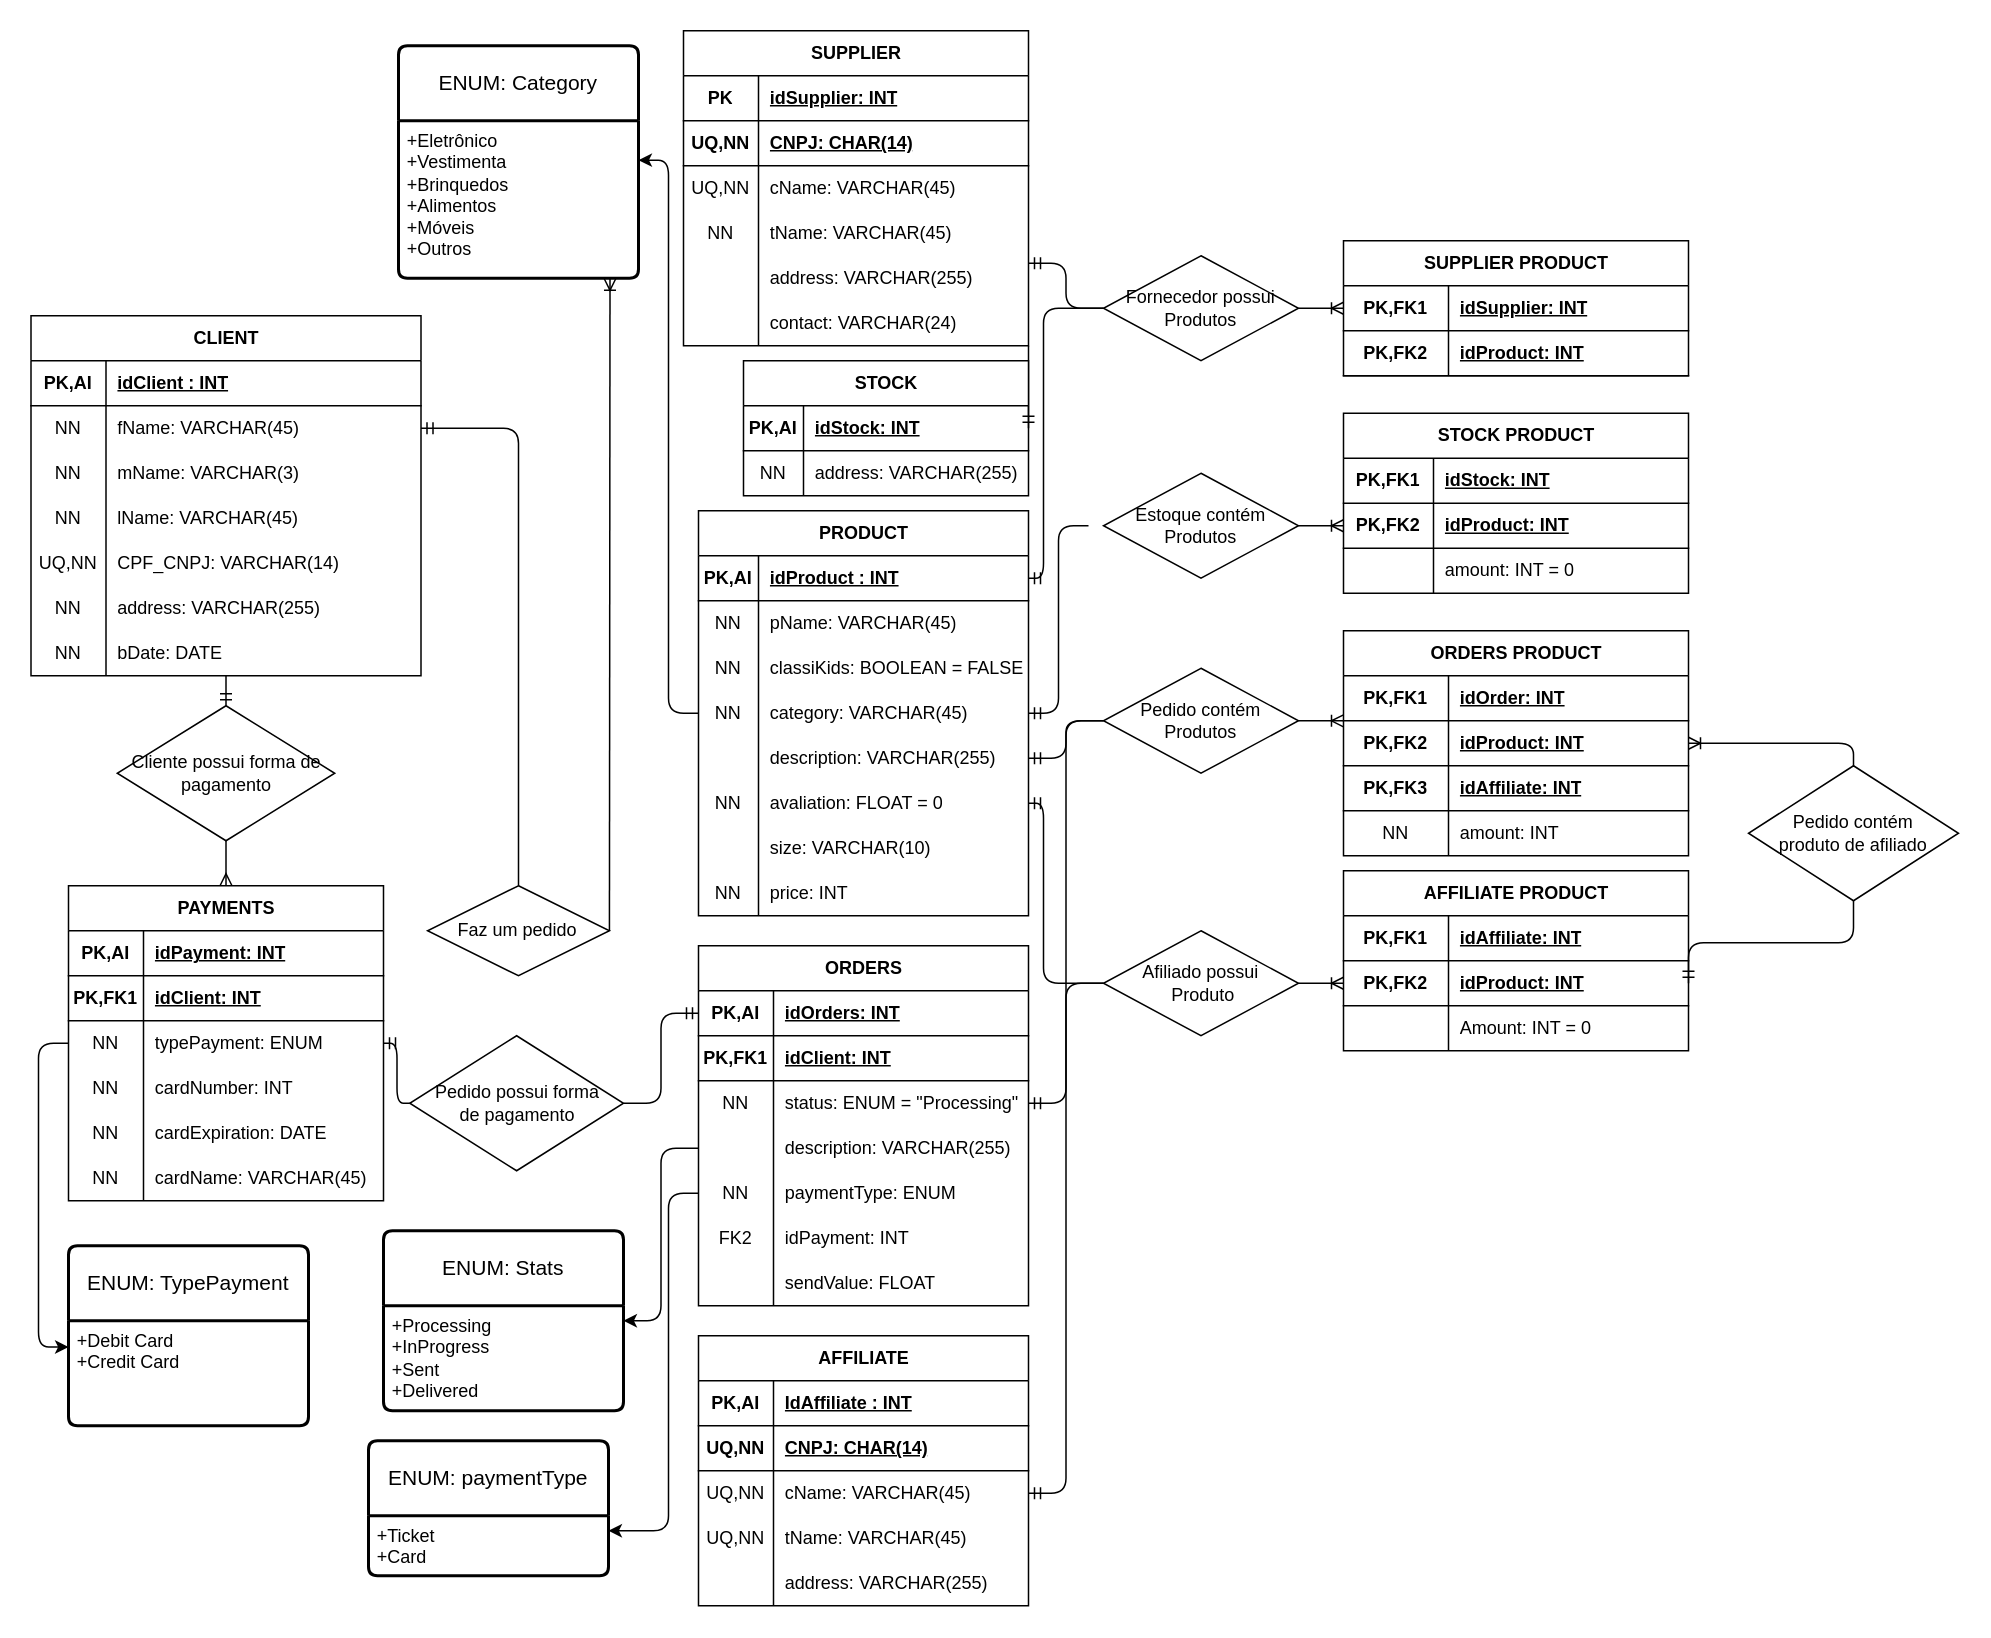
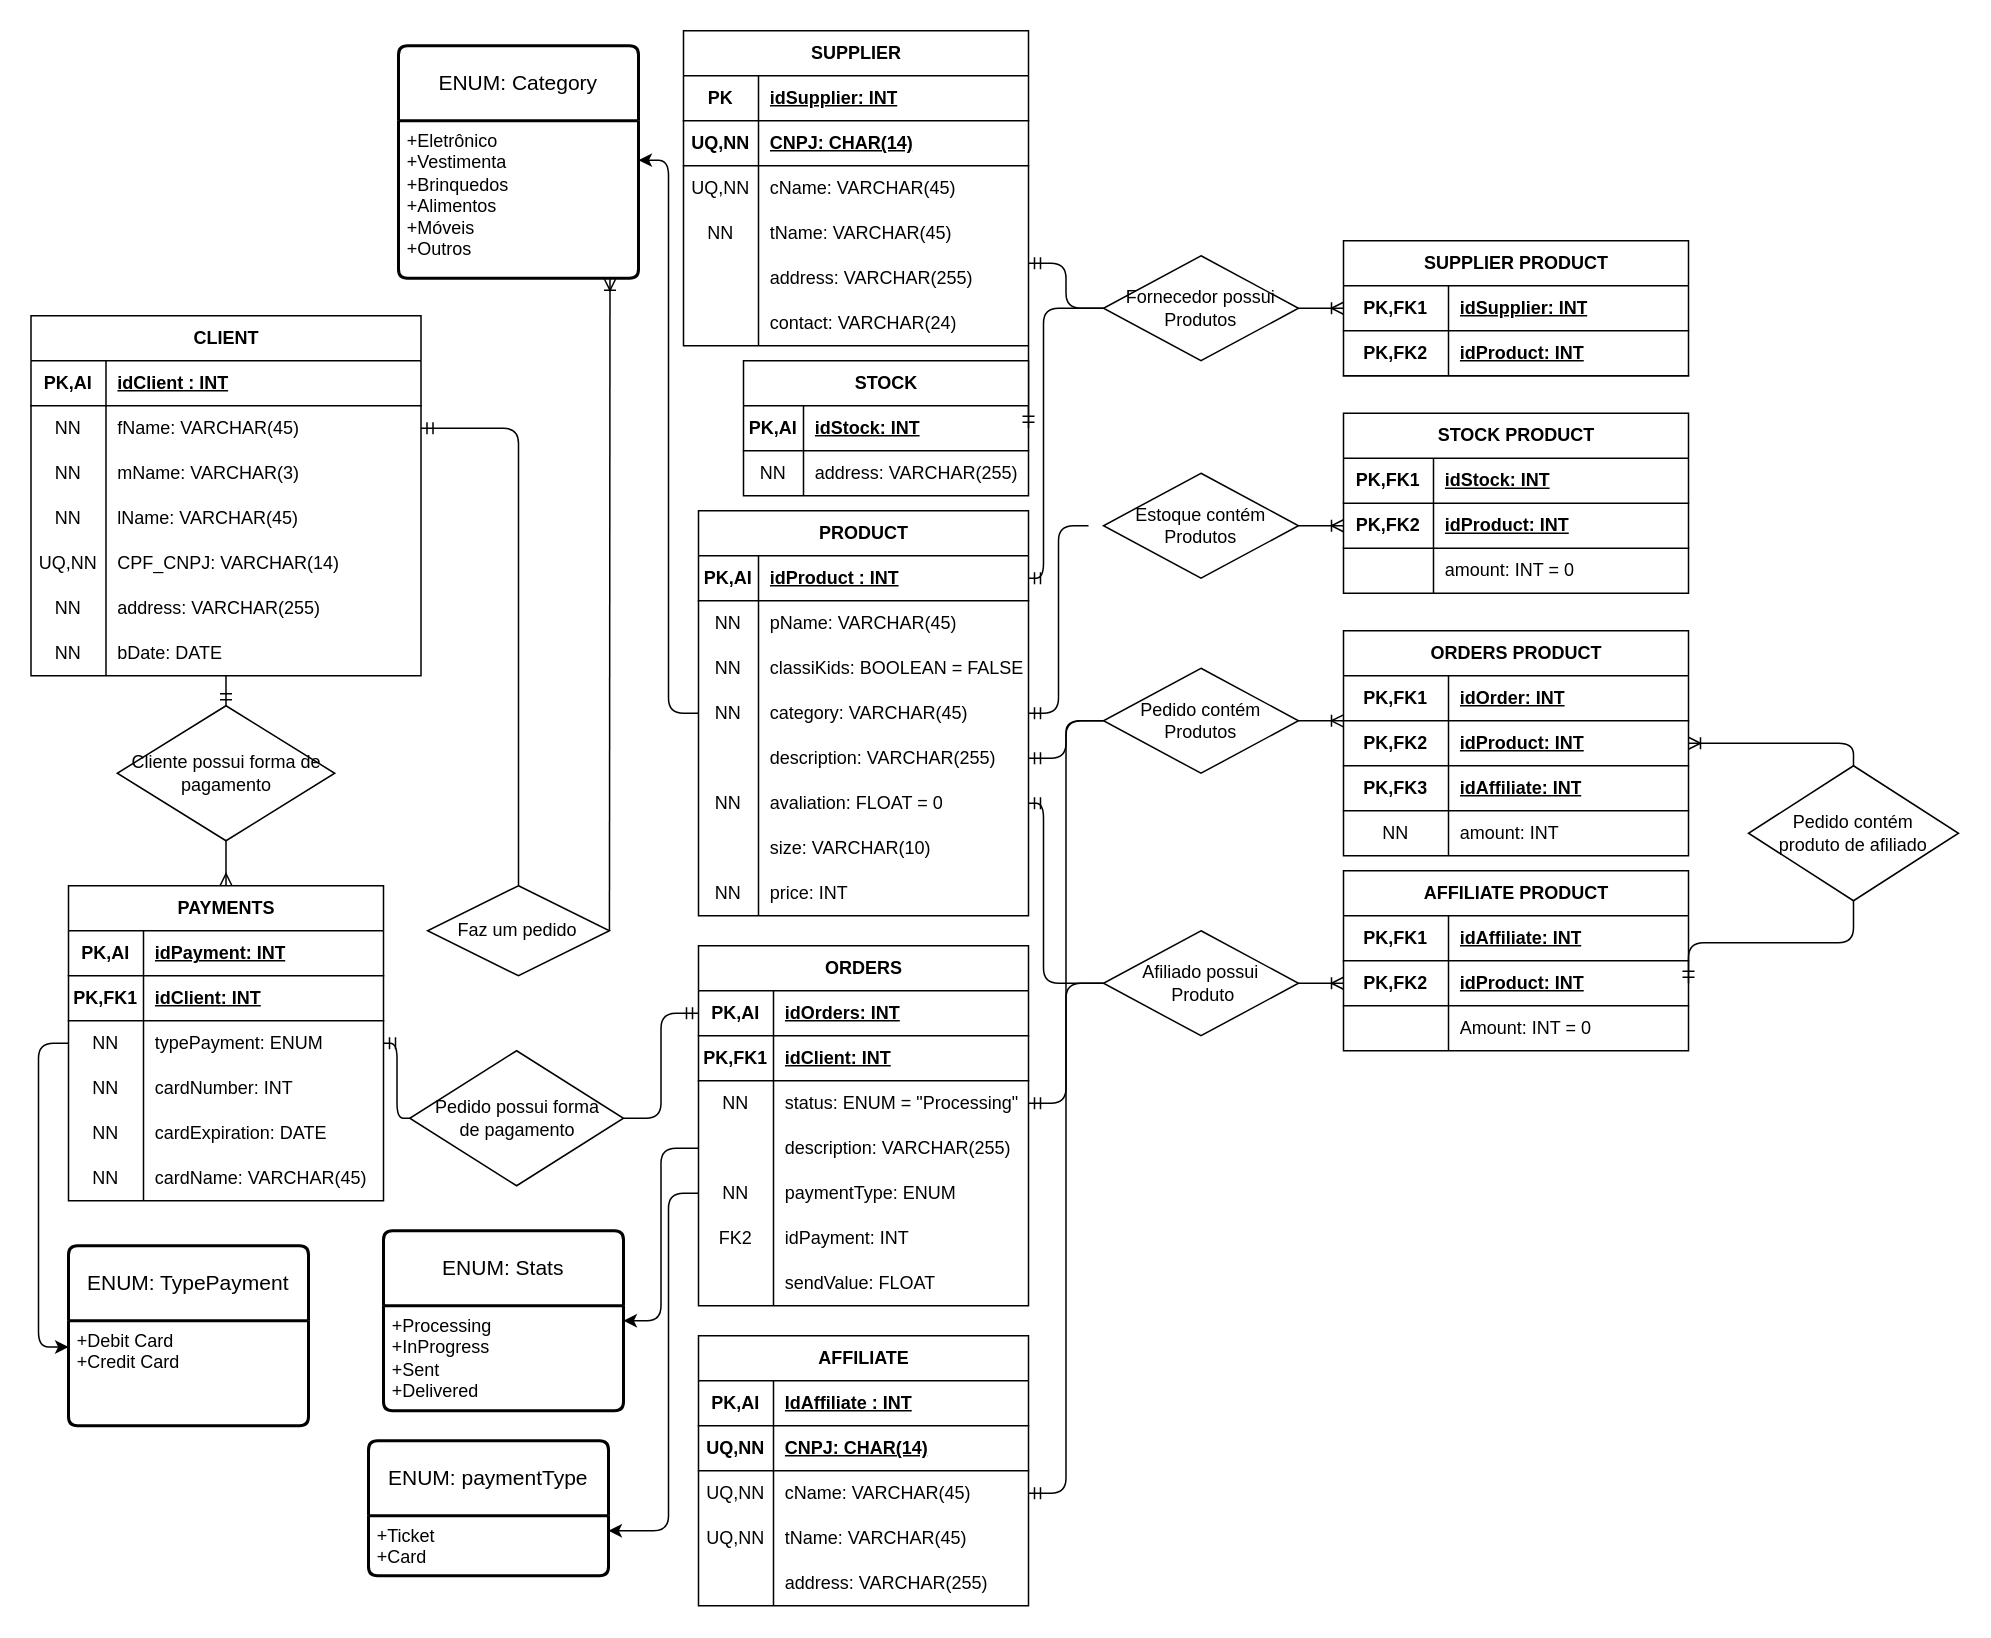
- <mxCell id="206" value="Pedido possui forma &lt;br&gt;de pagamento" style="shape=rhombus;perimeter=rhombusPerimeter;whiteSpace=wrap;html=1;align=center;" parent="1" vertex="1"><mxGeometry x="272.5" y="690" width="142.5" height="90" as="geometry" /></mxCell>
+ <mxCell id="206" value="Pedido possui forma &lt;br&gt;de pagamento" style="shape=rhombus;perimeter=rhombusPerimeter;whiteSpace=wrap;html=1;align=center;" parent="1" vertex="1"><mxGeometry x="272.5" y="700" width="142.5" height="90" as="geometry" /></mxCell>
